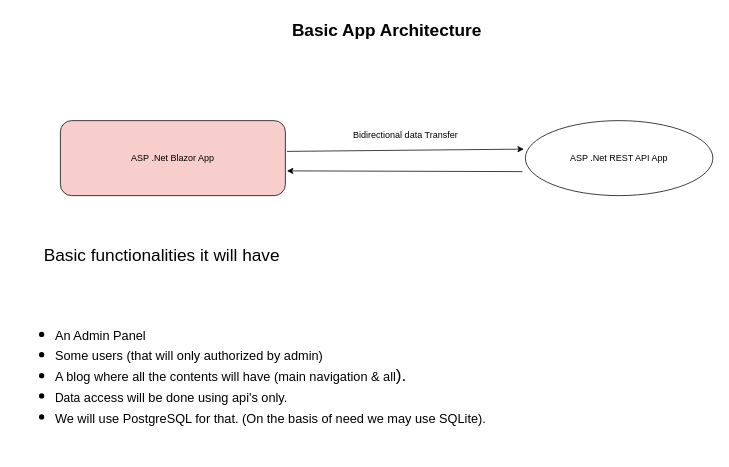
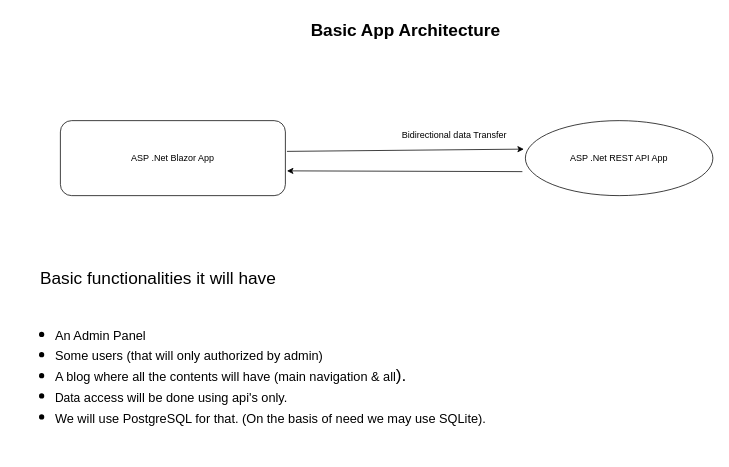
- <mxCell id="7" value="&lt;b&gt;&lt;font style=&quot;font-size: 23px;&quot;&gt;Basic App Architecture&lt;/font&gt;&lt;/b&gt;" style="text;html=1;resizable=0;autosize=1;align=center;verticalAlign=middle;points=[];fillColor=none;strokeColor=none;rounded=0;" vertex="1" parent="1"><mxGeometry x="375" y="20" width="280" height="40" as="geometry" /></mxCell>
+ <mxCell id="7" value="&lt;b&gt;&lt;font style=&quot;font-size: 23px;&quot;&gt;Basic App Architecture&lt;/font&gt;&lt;/b&gt;" style="text;html=1;resizable=0;autosize=1;align=center;verticalAlign=middle;points=[];fillColor=none;strokeColor=none;rounded=0;" vertex="1" parent="1"><mxGeometry x="400" y="20" width="280" height="40" as="geometry" /></mxCell>
- <mxCell id="6" value="Bidirectional data Transfer" style="text;html=1;resizable=0;autosize=1;align=center;verticalAlign=middle;points=[];fillColor=none;strokeColor=none;rounded=0;" vertex="1" parent="1"><mxGeometry x="460" y="165" width="160" height="30" as="geometry" /></mxCell>
+ <mxCell id="6" value="Bidirectional data Transfer" style="text;html=1;resizable=0;autosize=1;align=center;verticalAlign=middle;points=[];fillColor=none;strokeColor=none;rounded=0;" vertex="1" parent="1"><mxGeometry x="525" y="165" width="160" height="30" as="geometry" /></mxCell>
- <mxCell id="2" value="ASP .Net Blazor App" style="rounded=1;whiteSpace=wrap;html=1;fillColor=#f8cecc;" vertex="1" parent="1"><mxGeometry x="80" y="160" width="300" height="100" as="geometry" /></mxCell>
+ <mxCell id="2" value="ASP .Net Blazor App" style="rounded=1;whiteSpace=wrap;html=1;" vertex="1" parent="1"><mxGeometry x="80" y="160" width="300" height="100" as="geometry" /></mxCell>
- <mxCell id="8" value="Basic functionalities it will have" style="text;html=1;resizable=0;autosize=1;align=center;verticalAlign=middle;points=[];fillColor=none;strokeColor=none;rounded=0;fontSize=23;" vertex="1" parent="1"><mxGeometry x="45" y="320" width="340" height="40" as="geometry" /></mxCell>
+ <mxCell id="8" value="Basic functionalities it will have" style="text;html=1;resizable=0;autosize=1;align=center;verticalAlign=middle;points=[];fillColor=none;strokeColor=none;rounded=0;fontSize=23;" vertex="1" parent="1"><mxGeometry x="40" y="350" width="340" height="40" as="geometry" /></mxCell>
